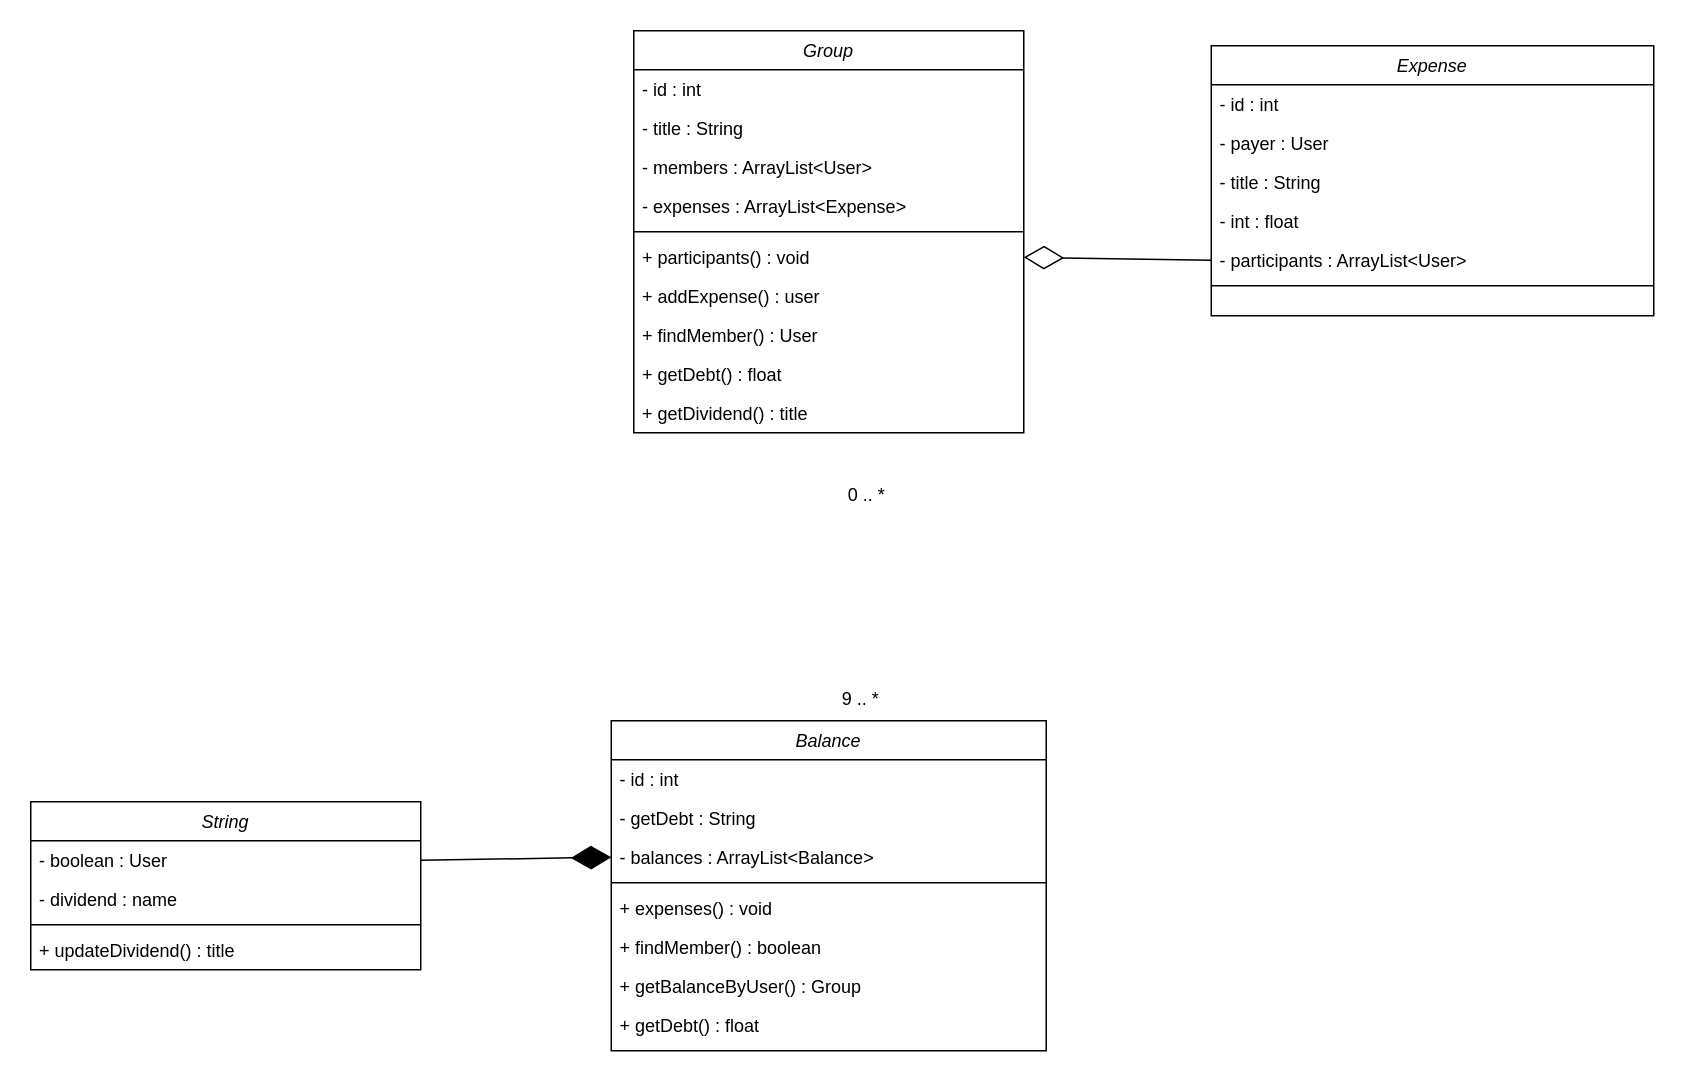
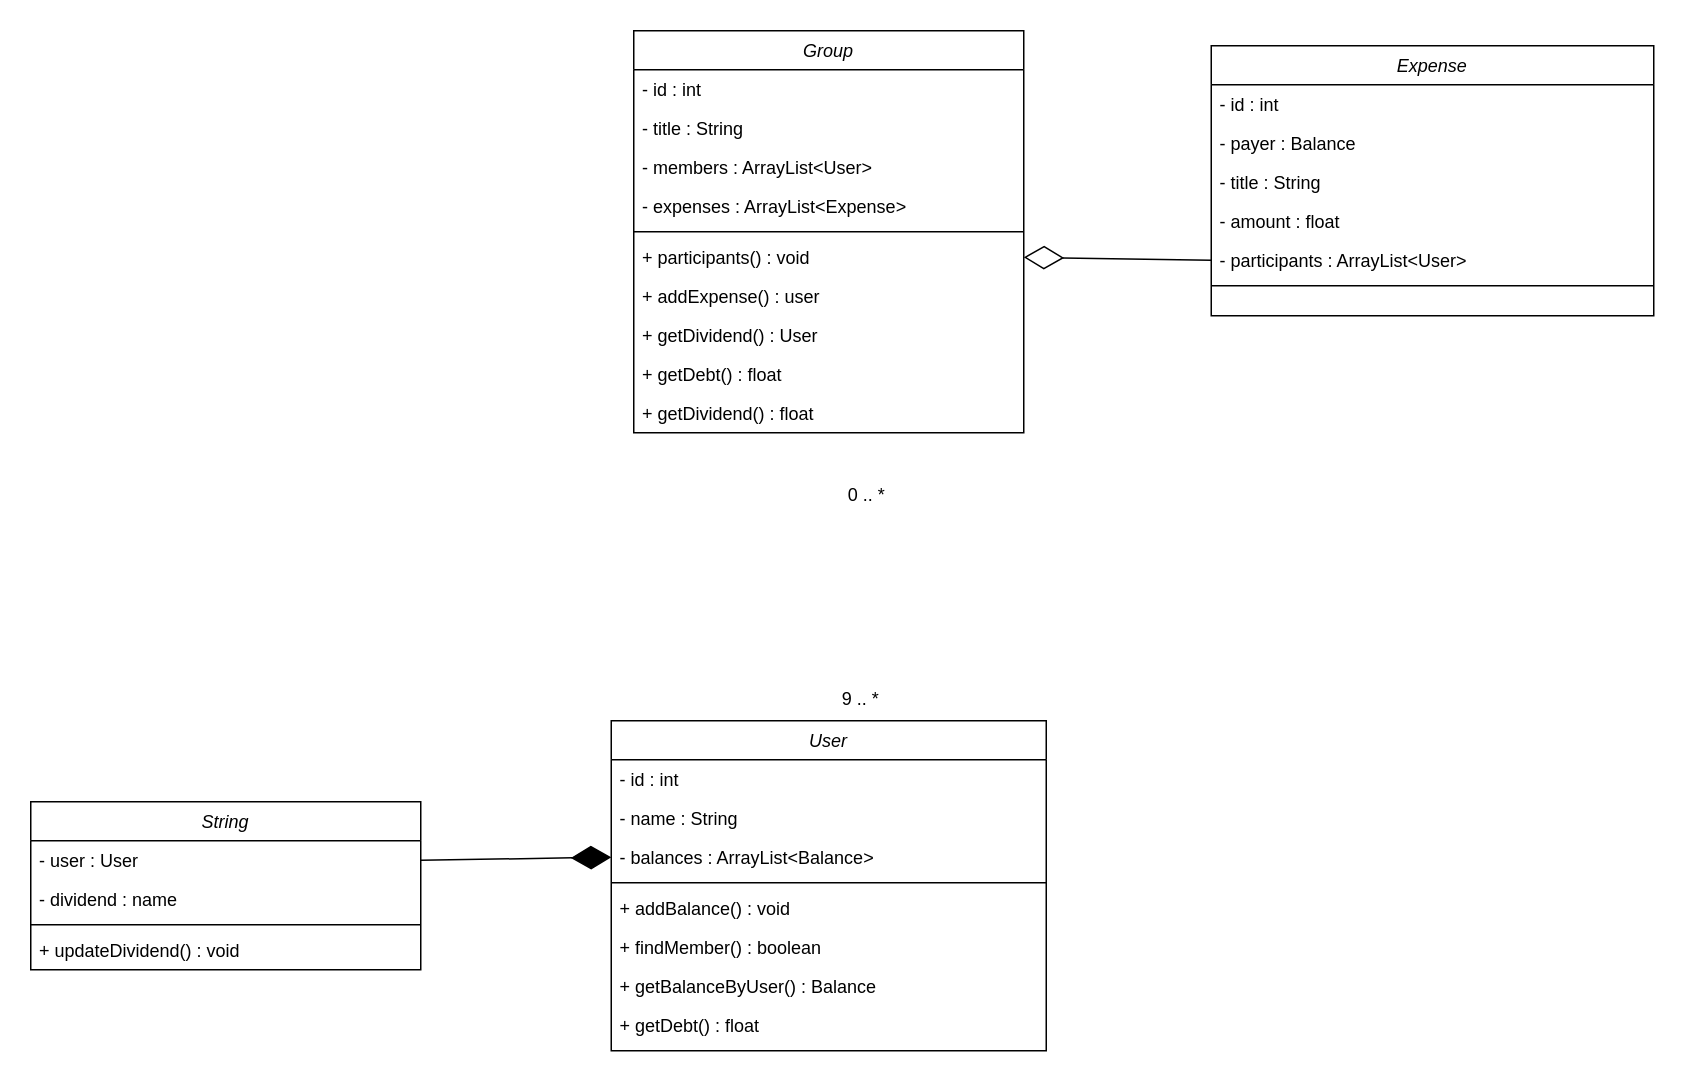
- <mxCell id="24" value="- payer : User" style="text;align=left;verticalAlign=top;spacingLeft=4;spacingRight=4;overflow=hidden;rotatable=0;points=[[0,0.5],[1,0.5]];portConstraint=eastwest;rounded=0;shadow=0;html=0;" parent="22" vertex="1"><mxGeometry y="52" width="295" height="26" as="geometry" /></mxCell>
+ <mxCell id="24" value="- payer : Balance" style="text;align=left;verticalAlign=top;spacingLeft=4;spacingRight=4;overflow=hidden;rotatable=0;points=[[0,0.5],[1,0.5]];portConstraint=eastwest;rounded=0;shadow=0;html=0;" parent="22" vertex="1"><mxGeometry y="52" width="295" height="26" as="geometry" /></mxCell>
- <mxCell id="26" value="- int : float" style="text;align=left;verticalAlign=top;spacingLeft=4;spacingRight=4;overflow=hidden;rotatable=0;points=[[0,0.5],[1,0.5]];portConstraint=eastwest;rounded=0;shadow=0;html=0;" parent="22" vertex="1"><mxGeometry y="104" width="295" height="26" as="geometry" /></mxCell>
+ <mxCell id="26" value="- amount : float" style="text;align=left;verticalAlign=top;spacingLeft=4;spacingRight=4;overflow=hidden;rotatable=0;points=[[0,0.5],[1,0.5]];portConstraint=eastwest;rounded=0;shadow=0;html=0;" parent="22" vertex="1"><mxGeometry y="104" width="295" height="26" as="geometry" /></mxCell>
- <mxCell id="19" value="+ findMember() : User" style="text;align=left;verticalAlign=top;spacingLeft=4;spacingRight=4;overflow=hidden;rotatable=0;points=[[0,0.5],[1,0.5]];portConstraint=eastwest;fontStyle=0" parent="11" vertex="1"><mxGeometry y="190" width="260" height="26" as="geometry" /></mxCell>
+ <mxCell id="19" value="+ getDividend() : User" style="text;align=left;verticalAlign=top;spacingLeft=4;spacingRight=4;overflow=hidden;rotatable=0;points=[[0,0.5],[1,0.5]];portConstraint=eastwest;fontStyle=0" parent="11" vertex="1"><mxGeometry y="190" width="260" height="26" as="geometry" /></mxCell>
- <mxCell id="21" value="+ getDividend() : title" style="text;align=left;verticalAlign=top;spacingLeft=4;spacingRight=4;overflow=hidden;rotatable=0;points=[[0,0.5],[1,0.5]];portConstraint=eastwest;fontStyle=0" vertex="1" parent="11"><mxGeometry y="242" width="260" height="26" as="geometry" /></mxCell>
+ <mxCell id="21" value="+ getDividend() : float" style="text;align=left;verticalAlign=top;spacingLeft=4;spacingRight=4;overflow=hidden;rotatable=0;points=[[0,0.5],[1,0.5]];portConstraint=eastwest;fontStyle=0" vertex="1" parent="11"><mxGeometry y="242" width="260" height="26" as="geometry" /></mxCell>
- <mxCell id="2" value="Balance" style="swimlane;fontStyle=2;align=center;verticalAlign=top;childLayout=stackLayout;horizontal=1;startSize=26;horizontalStack=0;resizeParent=1;resizeLast=0;collapsible=1;marginBottom=0;rounded=0;shadow=0;strokeWidth=1;" parent="1" vertex="1"><mxGeometry x="407" y="480" width="290" height="220" as="geometry"><mxRectangle x="230" y="140" width="160" height="26" as="alternateBounds" /></mxGeometry></mxCell>
+ <mxCell id="2" value="User" style="swimlane;fontStyle=2;align=center;verticalAlign=top;childLayout=stackLayout;horizontal=1;startSize=26;horizontalStack=0;resizeParent=1;resizeLast=0;collapsible=1;marginBottom=0;rounded=0;shadow=0;strokeWidth=1;" parent="1" vertex="1"><mxGeometry x="407" y="480" width="290" height="220" as="geometry"><mxRectangle x="230" y="140" width="160" height="26" as="alternateBounds" /></mxGeometry></mxCell>
- <mxCell id="4" value="- getDebt : String" style="text;align=left;verticalAlign=top;spacingLeft=4;spacingRight=4;overflow=hidden;rotatable=0;points=[[0,0.5],[1,0.5]];portConstraint=eastwest;rounded=0;shadow=0;html=0;" parent="2" vertex="1"><mxGeometry y="52" width="290" height="26" as="geometry" /></mxCell>
+ <mxCell id="4" value="- name : String" style="text;align=left;verticalAlign=top;spacingLeft=4;spacingRight=4;overflow=hidden;rotatable=0;points=[[0,0.5],[1,0.5]];portConstraint=eastwest;rounded=0;shadow=0;html=0;" parent="2" vertex="1"><mxGeometry y="52" width="290" height="26" as="geometry" /></mxCell>
- <mxCell id="30" value="- boolean : User" style="text;align=left;verticalAlign=top;spacingLeft=4;spacingRight=4;overflow=hidden;rotatable=0;points=[[0,0.5],[1,0.5]];portConstraint=eastwest;rounded=0;shadow=0;html=0;" parent="29" vertex="1"><mxGeometry y="26" width="260" height="26" as="geometry" /></mxCell>
+ <mxCell id="30" value="- user : User" style="text;align=left;verticalAlign=top;spacingLeft=4;spacingRight=4;overflow=hidden;rotatable=0;points=[[0,0.5],[1,0.5]];portConstraint=eastwest;rounded=0;shadow=0;html=0;" parent="29" vertex="1"><mxGeometry y="26" width="260" height="26" as="geometry" /></mxCell>
- <mxCell id="7" value="+ expenses() : void" style="text;align=left;verticalAlign=top;spacingLeft=4;spacingRight=4;overflow=hidden;rotatable=0;points=[[0,0.5],[1,0.5]];portConstraint=eastwest;fontStyle=0" parent="2" vertex="1"><mxGeometry y="112" width="290" height="26" as="geometry" /></mxCell>
+ <mxCell id="7" value="+ addBalance() : void" style="text;align=left;verticalAlign=top;spacingLeft=4;spacingRight=4;overflow=hidden;rotatable=0;points=[[0,0.5],[1,0.5]];portConstraint=eastwest;fontStyle=0" parent="2" vertex="1"><mxGeometry y="112" width="290" height="26" as="geometry" /></mxCell>
- <mxCell id="33" value="+ updateDividend() : title" style="text;align=left;verticalAlign=top;spacingLeft=4;spacingRight=4;overflow=hidden;rotatable=0;points=[[0,0.5],[1,0.5]];portConstraint=eastwest;fontStyle=0" parent="29" vertex="1"><mxGeometry y="86" width="260" height="26" as="geometry" /></mxCell>
+ <mxCell id="33" value="+ updateDividend() : void" style="text;align=left;verticalAlign=top;spacingLeft=4;spacingRight=4;overflow=hidden;rotatable=0;points=[[0,0.5],[1,0.5]];portConstraint=eastwest;fontStyle=0" parent="29" vertex="1"><mxGeometry y="86" width="260" height="26" as="geometry" /></mxCell>
- <mxCell id="9" value="+ getBalanceByUser() : Group" style="text;align=left;verticalAlign=top;spacingLeft=4;spacingRight=4;overflow=hidden;rotatable=0;points=[[0,0.5],[1,0.5]];portConstraint=eastwest;fontStyle=0" vertex="1" parent="2"><mxGeometry y="164" width="290" height="26" as="geometry" /></mxCell>
+ <mxCell id="9" value="+ getBalanceByUser() : Balance" style="text;align=left;verticalAlign=top;spacingLeft=4;spacingRight=4;overflow=hidden;rotatable=0;points=[[0,0.5],[1,0.5]];portConstraint=eastwest;fontStyle=0" vertex="1" parent="2"><mxGeometry y="164" width="290" height="26" as="geometry" /></mxCell>
